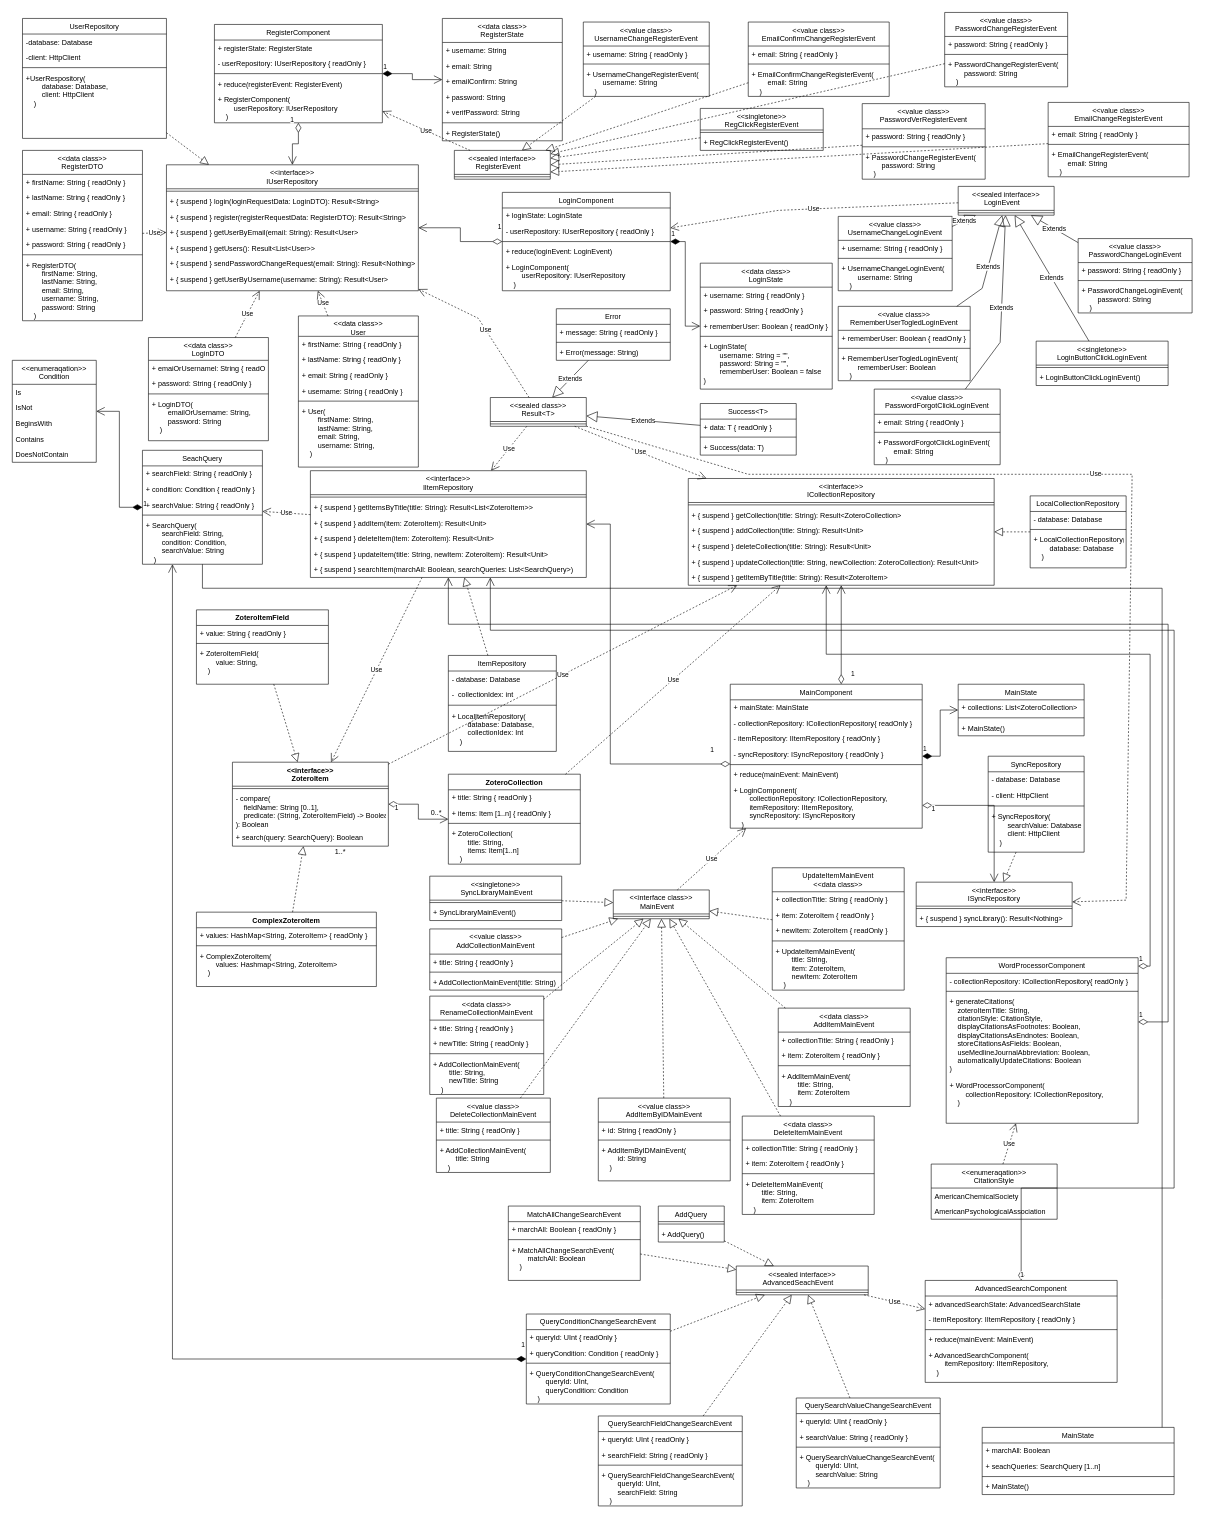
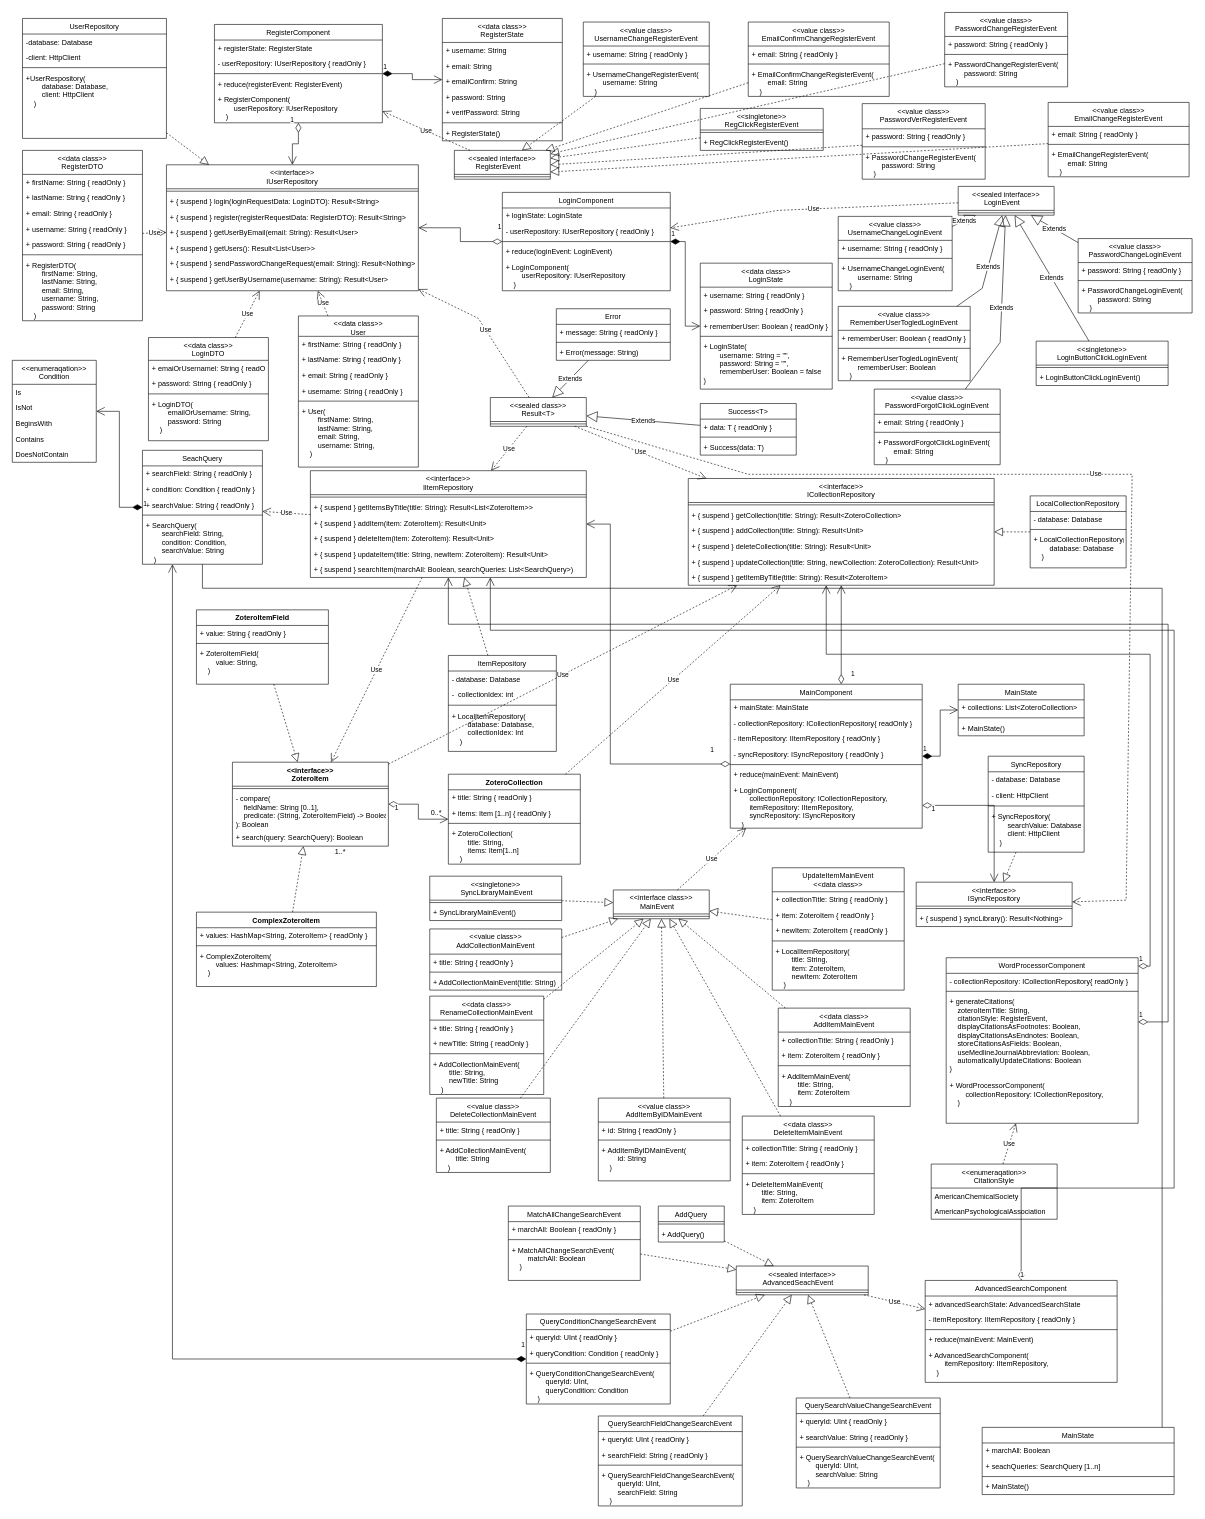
- <mxCell id="158" value="+ UpdateItemMainEvent(&#10;        title: String,&#10;        item: ZoteroItem,&#10;        newItem: ZoteroItem&#10;    )" style="text;strokeColor=none;fillColor=none;align=left;verticalAlign=top;spacingLeft=4;spacingRight=4;overflow=hidden;rotatable=0;points=[[0,0.5],[1,0.5]];portConstraint=eastwest;fontColor=default;" parent="153" vertex="1"><mxGeometry y="126" width="220" height="78" as="geometry" /></mxCell>
+ <mxCell id="158" value="+ LocalItemRepository(&#10;        title: String,&#10;        item: ZoteroItem,&#10;        newItem: ZoteroItem&#10;    )" style="text;strokeColor=none;fillColor=none;align=left;verticalAlign=top;spacingLeft=4;spacingRight=4;overflow=hidden;rotatable=0;points=[[0,0.5],[1,0.5]];portConstraint=eastwest;fontColor=default;" parent="153" vertex="1"><mxGeometry y="126" width="220" height="78" as="geometry" /></mxCell>
- <mxCell id="214" value="+ generateCitations(&#10;    zoteroItemTitle: String, &#10;    citationStyle: CitationStyle, &#10;    displayCitationsAsFootnotes: Boolean, &#10;    displayCitationsAsEndnotes: Boolean,&#10;    storeCitationsAsFields: Boolean,&#10;    useMedlineJournalAbbreviation: Boolean,&#10;    automaticallyUpdateCitations: Boolean&#10;)" style="text;strokeColor=none;fillColor=none;align=left;verticalAlign=top;spacingLeft=4;spacingRight=4;overflow=hidden;rotatable=0;points=[[0,0.5],[1,0.5]];portConstraint=eastwest;fontColor=default;" parent="211" vertex="1"><mxGeometry y="60" width="320" height="140" as="geometry" /></mxCell>
+ <mxCell id="214" value="+ generateCitations(&#10;    zoteroItemTitle: String, &#10;    citationStyle: RegisterEvent, &#10;    displayCitationsAsFootnotes: Boolean, &#10;    displayCitationsAsEndnotes: Boolean,&#10;    storeCitationsAsFields: Boolean,&#10;    useMedlineJournalAbbreviation: Boolean,&#10;    automaticallyUpdateCitations: Boolean&#10;)" style="text;strokeColor=none;fillColor=none;align=left;verticalAlign=top;spacingLeft=4;spacingRight=4;overflow=hidden;rotatable=0;points=[[0,0.5],[1,0.5]];portConstraint=eastwest;fontColor=default;" parent="211" vertex="1"><mxGeometry y="60" width="320" height="140" as="geometry" /></mxCell>
